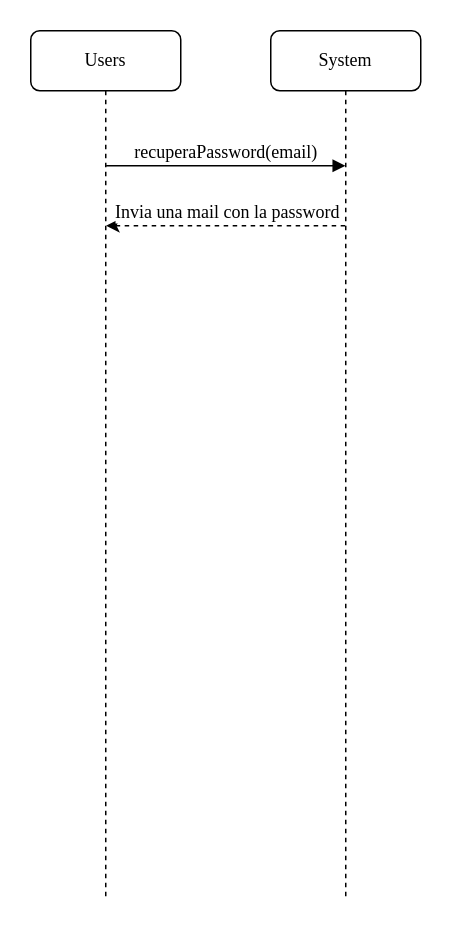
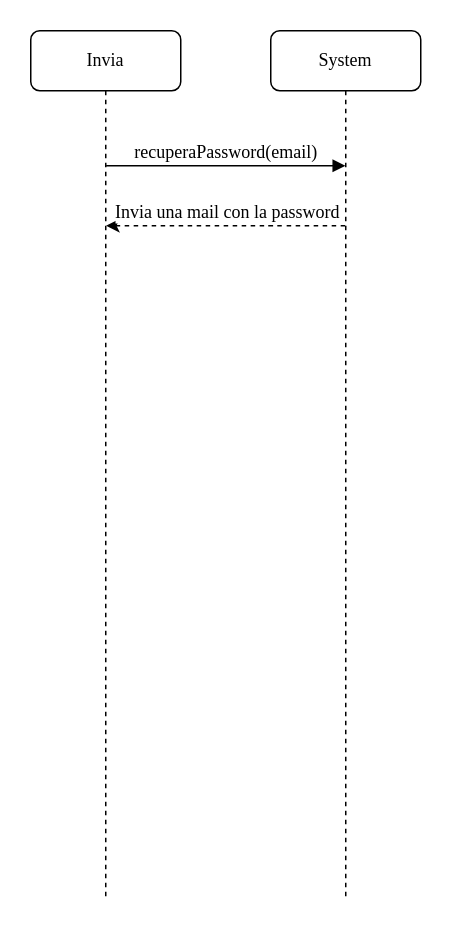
- <mxCell id="3" value="Users" style="shape=umlLifeline;perimeter=lifelinePerimeter;whiteSpace=wrap;html=1;container=1;collapsible=0;recursiveResize=0;outlineConnect=0;rounded=1;shadow=0;comic=0;labelBackgroundColor=none;strokeWidth=1;fontFamily=Verdana;fontSize=12;align=center;" vertex="1" parent="1"><mxGeometry x="20" y="20" width="100" height="580" as="geometry" /></mxCell>
+ <mxCell id="3" value="Invia" style="shape=umlLifeline;perimeter=lifelinePerimeter;whiteSpace=wrap;html=1;container=1;collapsible=0;recursiveResize=0;outlineConnect=0;rounded=1;shadow=0;comic=0;labelBackgroundColor=none;strokeWidth=1;fontFamily=Verdana;fontSize=12;align=center;" vertex="1" parent="1"><mxGeometry x="20" y="20" width="100" height="580" as="geometry" /></mxCell>
